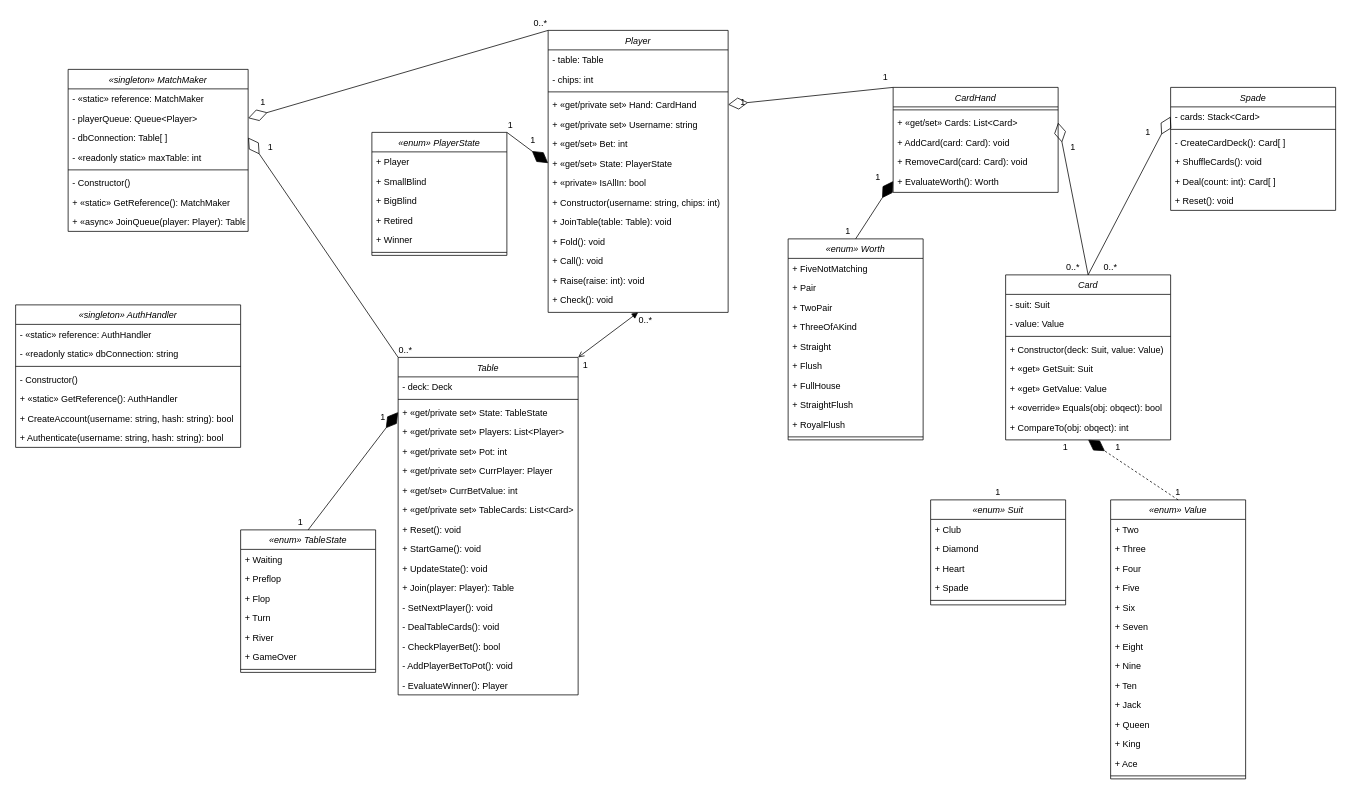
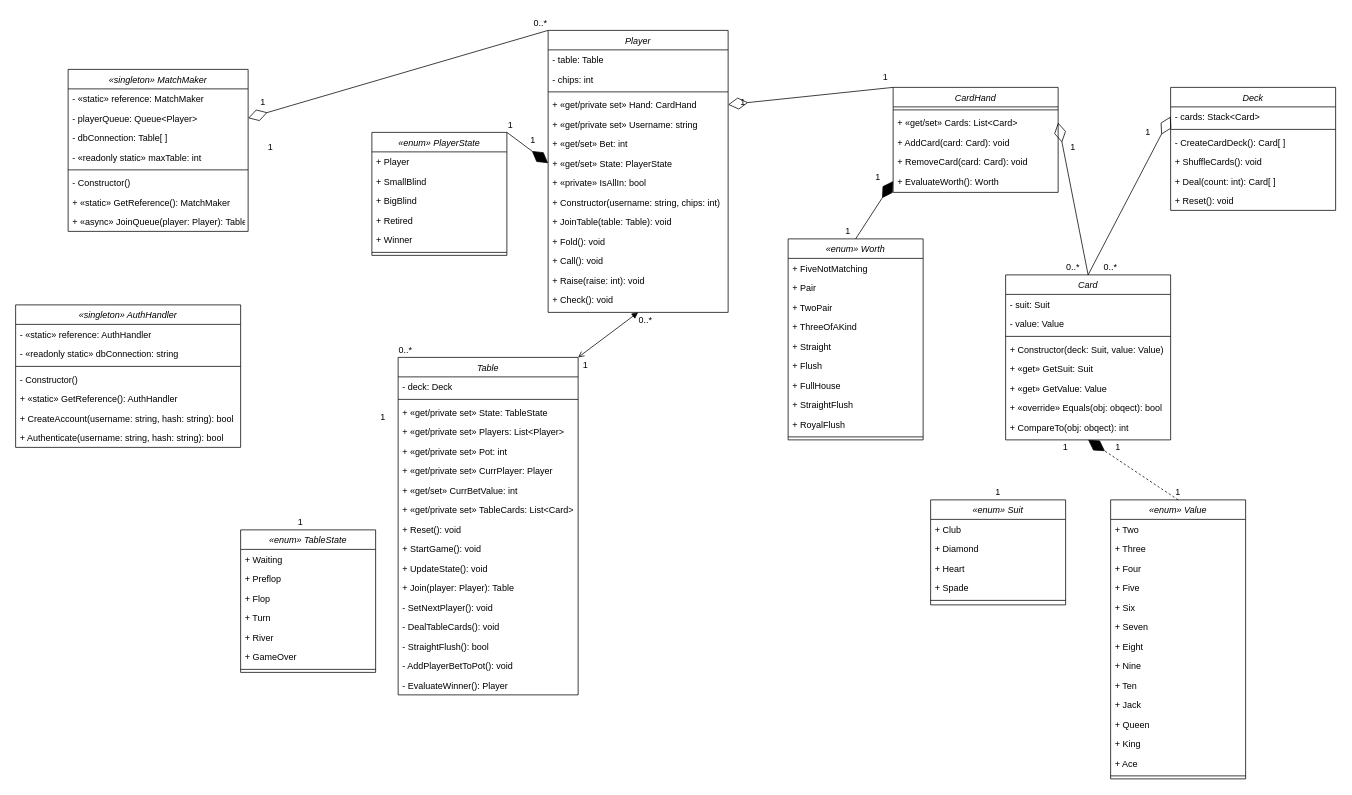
- <mxCell id="61" value="Spade" style="swimlane;fontStyle=2;align=center;verticalAlign=top;childLayout=stackLayout;horizontal=1;startSize=26;horizontalStack=0;resizeParent=1;resizeLast=0;collapsible=1;marginBottom=0;rounded=0;shadow=0;strokeWidth=1;fillOpacity=0;" parent="1" vertex="1"><mxGeometry x="1560" y="116" width="220" height="164" as="geometry"><mxRectangle x="230" y="140" width="160" height="26" as="alternateBounds" /></mxGeometry></mxCell>
+ <mxCell id="61" value="Deck" style="swimlane;fontStyle=2;align=center;verticalAlign=top;childLayout=stackLayout;horizontal=1;startSize=26;horizontalStack=0;resizeParent=1;resizeLast=0;collapsible=1;marginBottom=0;rounded=0;shadow=0;strokeWidth=1;fillOpacity=0;" parent="1" vertex="1"><mxGeometry x="1560" y="116" width="220" height="164" as="geometry"><mxRectangle x="230" y="140" width="160" height="26" as="alternateBounds" /></mxGeometry></mxCell>
- <mxCell id="122" value="" style="endArrow=diamondThin;endFill=0;endSize=24;html=1;entryX=1;entryY=0.5;entryDx=0;entryDy=0;exitX=0;exitY=0;exitDx=0;exitDy=0;" parent="1" source="93" target="5" edge="1"><mxGeometry width="160" relative="1" as="geometry"><mxPoint x="740" y="50" as="sourcePoint" /><mxPoint x="340" y="141" as="targetPoint" /></mxGeometry></mxCell>
- <mxCell id="120" value="" style="endArrow=diamondThin;endFill=1;endSize=24;html=1;entryX=0;entryY=0.5;entryDx=0;entryDy=0;exitX=0.5;exitY=0;exitDx=0;exitDy=0;" parent="1" source="111" target="96" edge="1"><mxGeometry width="160" relative="1" as="geometry"><mxPoint x="70" y="876" as="sourcePoint" /><mxPoint x="230" y="876" as="targetPoint" /></mxGeometry></mxCell>
- <mxCell id="108" value="- CheckPlayerBet(): bool" style="text;align=left;verticalAlign=top;spacingLeft=4;spacingRight=4;overflow=hidden;rotatable=0;points=[[0,0.5],[1,0.5]];portConstraint=eastwest;fillOpacity=0;" parent="93" vertex="1"><mxGeometry y="372" width="240" height="26" as="geometry" /></mxCell>
+ <mxCell id="108" value="- StraightFlush(): bool" style="text;align=left;verticalAlign=top;spacingLeft=4;spacingRight=4;overflow=hidden;rotatable=0;points=[[0,0.5],[1,0.5]];portConstraint=eastwest;fillOpacity=0;" parent="93" vertex="1"><mxGeometry y="372" width="240" height="26" as="geometry" /></mxCell>
